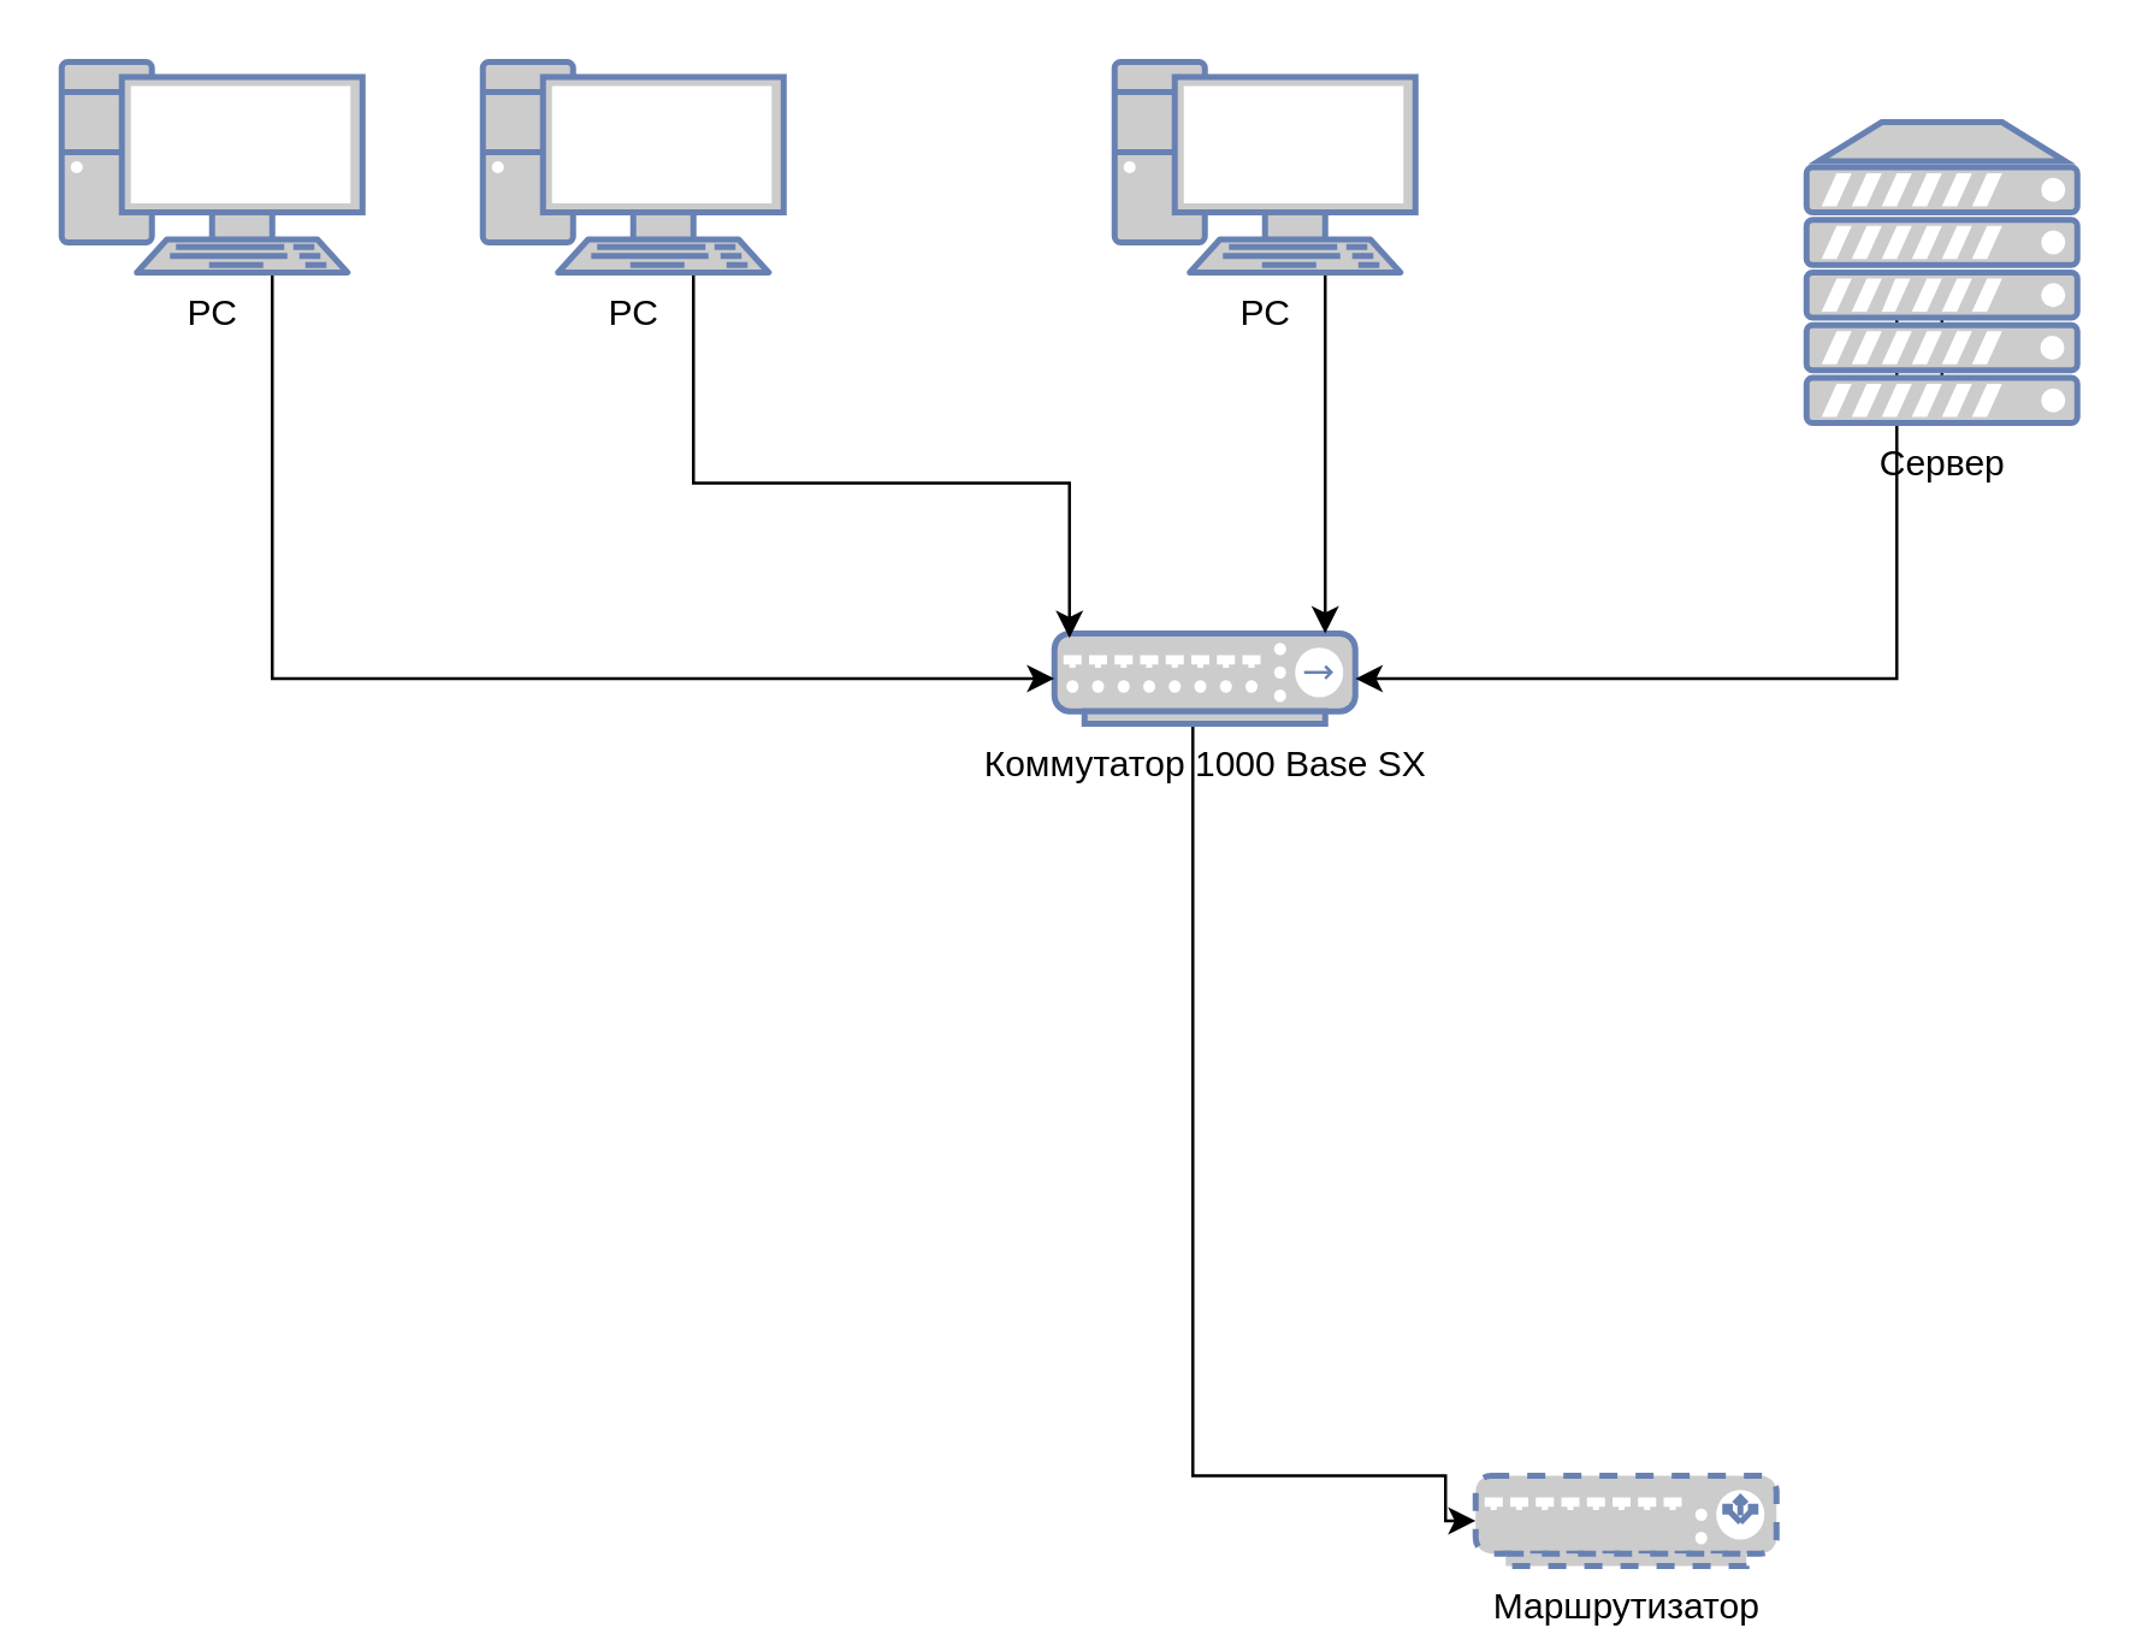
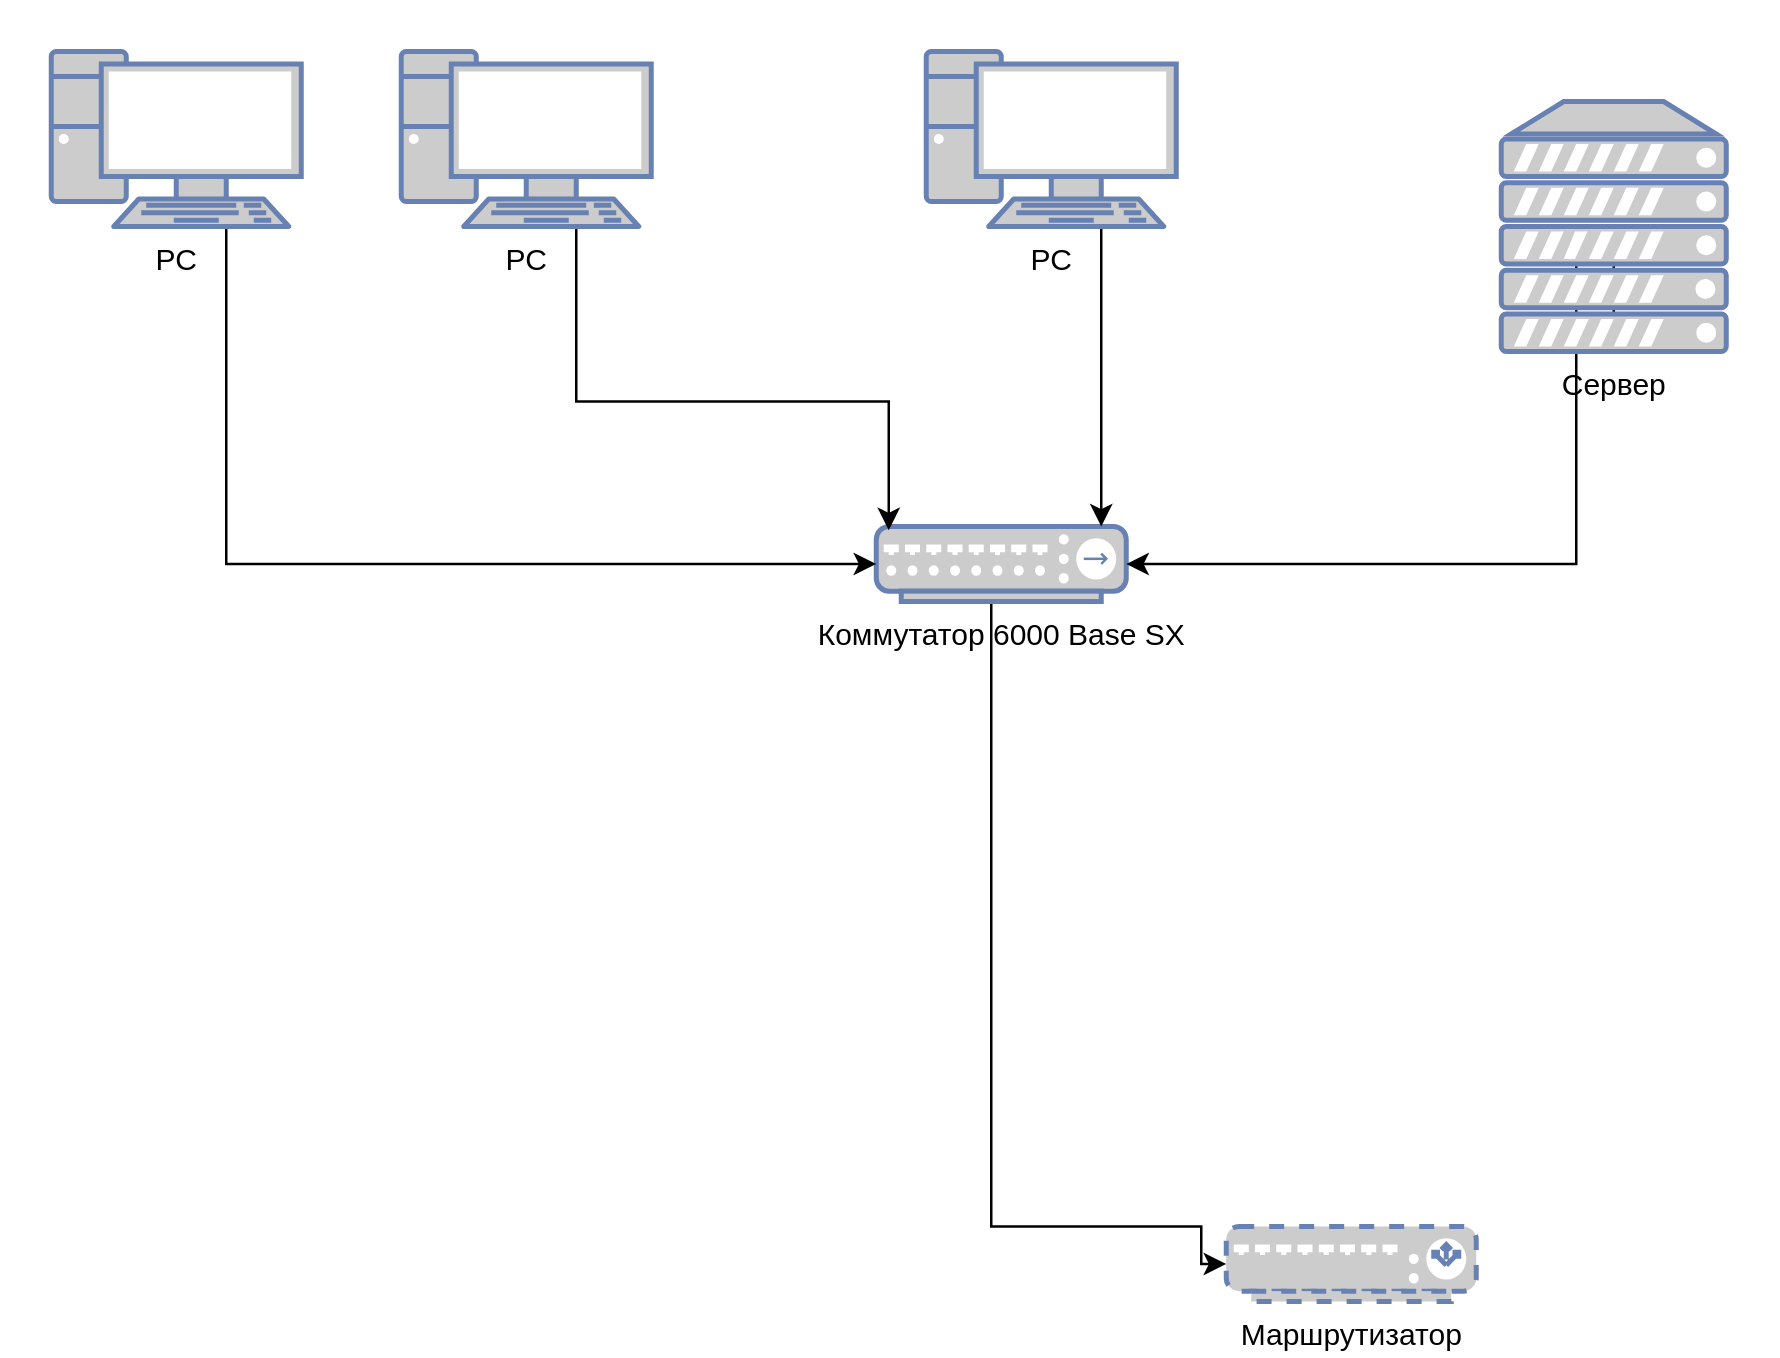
- <mxCell id="3" value="&lt;span style=&quot;color: rgb(0, 0, 0);&quot;&gt;Коммутатор 1000 Base SX&lt;/span&gt;" style="fontColor=#0066CC;verticalAlign=top;verticalLabelPosition=bottom;labelPosition=center;align=center;html=1;outlineConnect=0;fillColor=#CCCCCC;strokeColor=#6881B3;gradientColor=none;gradientDirection=north;strokeWidth=2;shape=mxgraph.networks.hub;" parent="1" vertex="1"><mxGeometry x="350" y="210" width="100" height="30" as="geometry" /></mxCell>
+ <mxCell id="3" value="&lt;span style=&quot;color: rgb(0, 0, 0);&quot;&gt;Коммутатор 6000 Base SX&lt;/span&gt;" style="fontColor=#0066CC;verticalAlign=top;verticalLabelPosition=bottom;labelPosition=center;align=center;html=1;outlineConnect=0;fillColor=#CCCCCC;strokeColor=#6881B3;gradientColor=none;gradientDirection=north;strokeWidth=2;shape=mxgraph.networks.hub;" parent="1" vertex="1"><mxGeometry x="350" y="210" width="100" height="30" as="geometry" /></mxCell>
